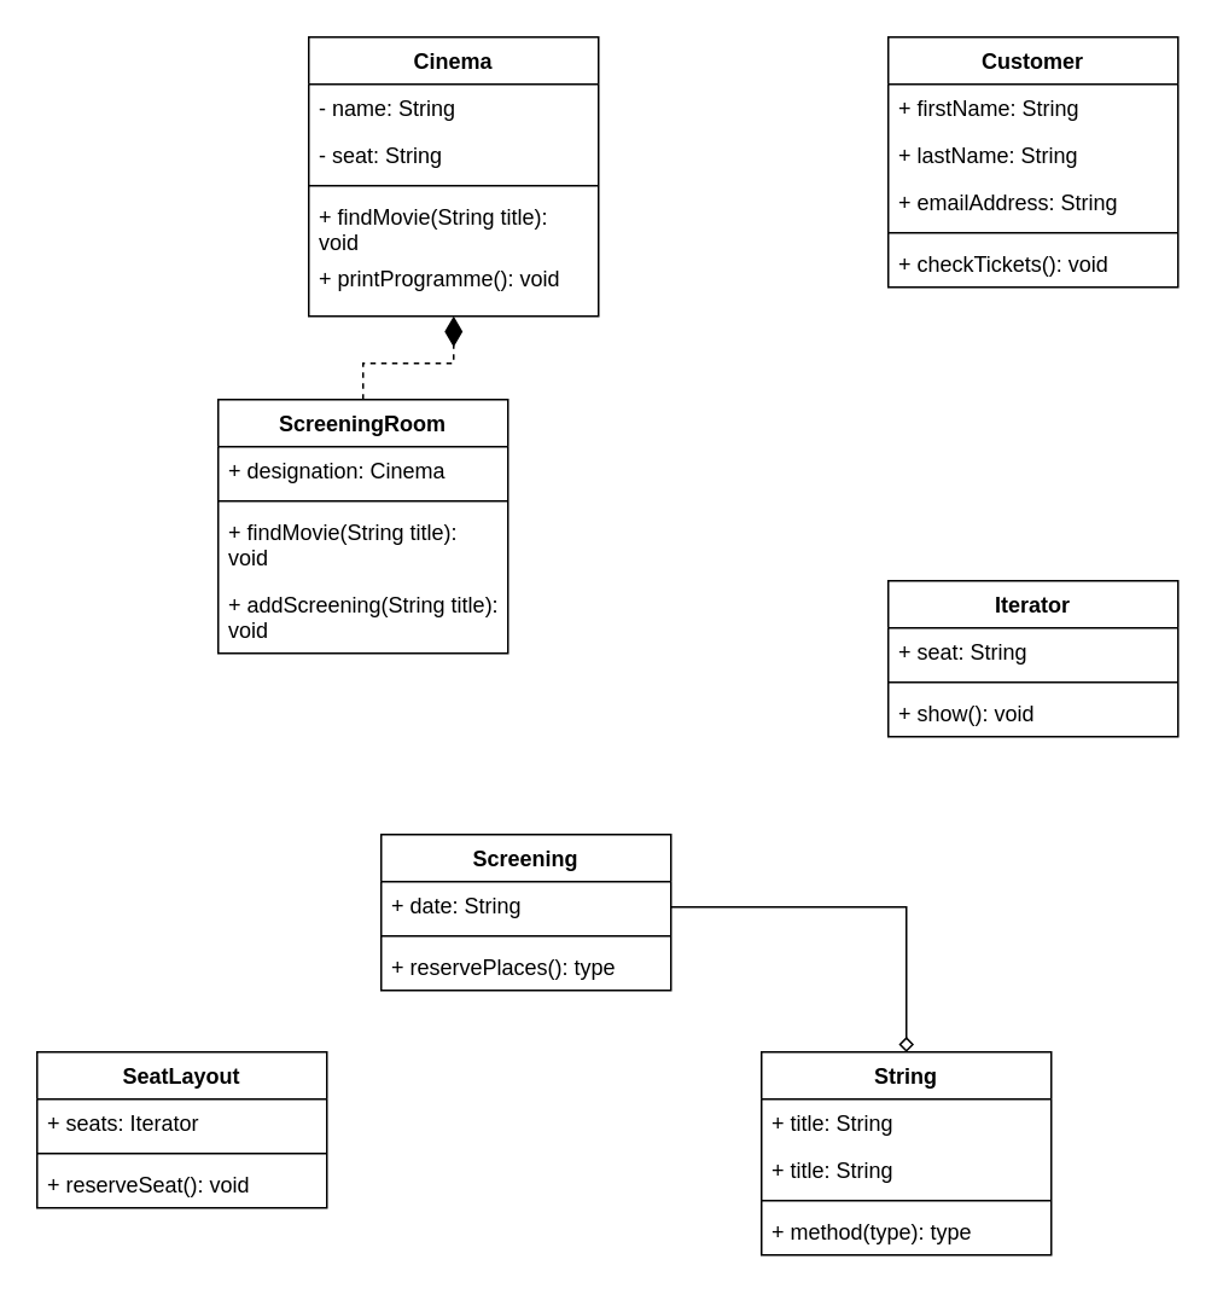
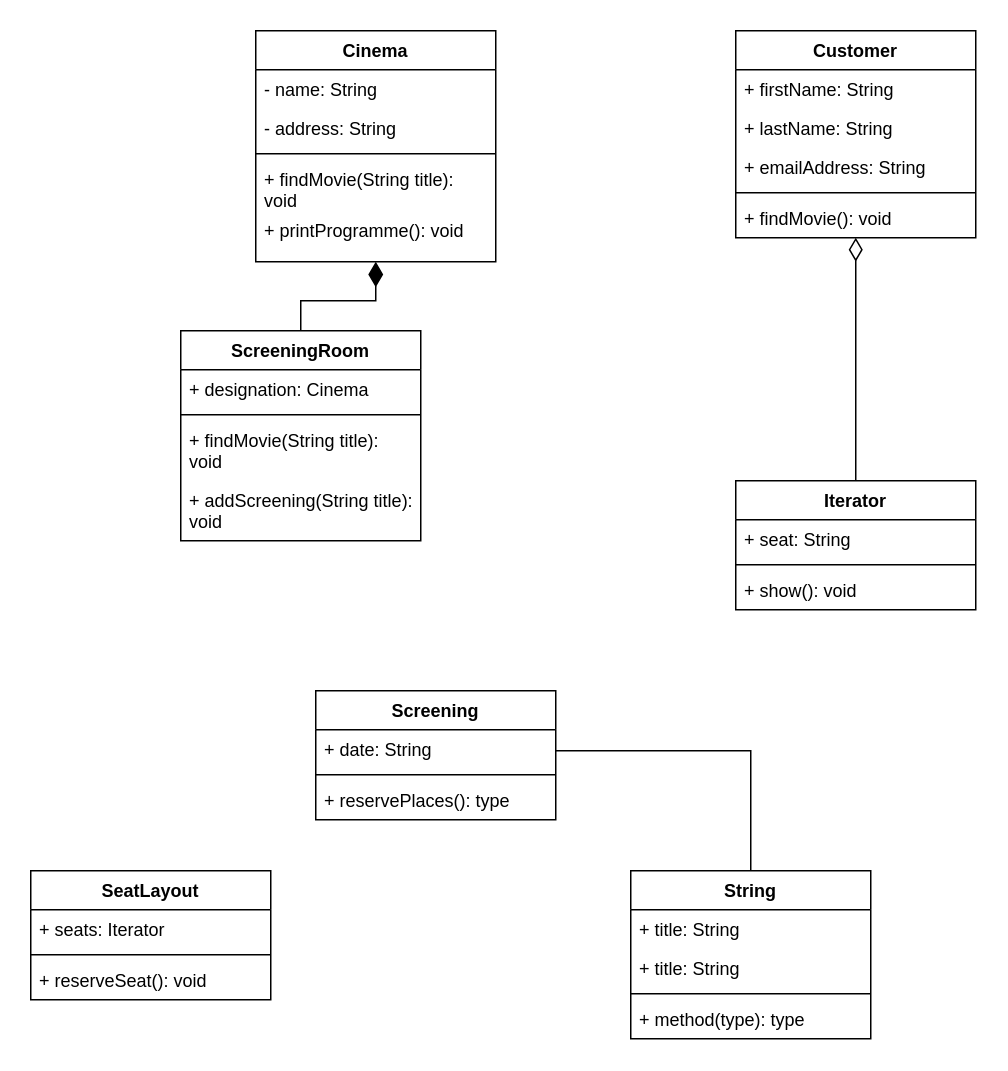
- <mxCell id="4" value="- seat: String" style="text;strokeColor=none;fillColor=none;align=left;verticalAlign=top;spacingLeft=4;spacingRight=4;overflow=hidden;rotatable=0;points=[[0,0.5],[1,0.5]];portConstraint=eastwest;whiteSpace=wrap;html=1;" vertex="1" parent="2"><mxGeometry y="52" width="160" height="26" as="geometry" /></mxCell>
+ <mxCell id="4" value="- address: String" style="text;strokeColor=none;fillColor=none;align=left;verticalAlign=top;spacingLeft=4;spacingRight=4;overflow=hidden;rotatable=0;points=[[0,0.5],[1,0.5]];portConstraint=eastwest;whiteSpace=wrap;html=1;" vertex="1" parent="2"><mxGeometry y="52" width="160" height="26" as="geometry" /></mxCell>
- <mxCell id="33" value="+ checkTickets(): void" style="text;strokeColor=none;fillColor=none;align=left;verticalAlign=top;spacingLeft=4;spacingRight=4;overflow=hidden;rotatable=0;points=[[0,0.5],[1,0.5]];portConstraint=eastwest;whiteSpace=wrap;html=1;" vertex="1" parent="28"><mxGeometry y="112" width="160" height="26" as="geometry" /></mxCell>
+ <mxCell id="33" value="+ findMovie(): void" style="text;strokeColor=none;fillColor=none;align=left;verticalAlign=top;spacingLeft=4;spacingRight=4;overflow=hidden;rotatable=0;points=[[0,0.5],[1,0.5]];portConstraint=eastwest;whiteSpace=wrap;html=1;" vertex="1" parent="28"><mxGeometry y="112" width="160" height="26" as="geometry" /></mxCell>
- <mxCell id="23" style="edgeStyle=orthogonalEdgeStyle;rounded=0;orthogonalLoop=1;jettySize=auto;html=1;endArrow=diamondThin;endFill=1;endSize=14;entryX=0.5;entryY=1;entryDx=0;entryDy=0;dashed=1;" edge="1" parent="1" source="18" target="2"><mxGeometry relative="1" as="geometry"><mxPoint x="250" y="170" as="targetPoint" /></mxGeometry></mxCell>
+ <mxCell id="23" style="edgeStyle=orthogonalEdgeStyle;rounded=0;orthogonalLoop=1;jettySize=auto;html=1;endArrow=diamondThin;endFill=1;endSize=14;entryX=0.5;entryY=1;entryDx=0;entryDy=0;" edge="1" parent="1" source="18" target="2"><mxGeometry relative="1" as="geometry"><mxPoint x="250" y="170" as="targetPoint" /></mxGeometry></mxCell>
+ <mxCell id="34" style="edgeStyle=orthogonalEdgeStyle;rounded=0;orthogonalLoop=1;jettySize=auto;html=1;endArrow=diamondThin;endFill=0;endSize=13;" edge="1" parent="1" source="35" target="28"><mxGeometry relative="1" as="geometry" /></mxCell>
- <mxCell id="8" style="edgeStyle=orthogonalEdgeStyle;rounded=0;orthogonalLoop=1;jettySize=auto;html=1;entryX=0.5;entryY=0;entryDx=0;entryDy=0;endArrow=diamond;endFill=0;" edge="1" parent="1" source="9" target="13"><mxGeometry relative="1" as="geometry"><Array as="points"><mxPoint x="500" y="500" /></Array></mxGeometry></mxCell>
+ <mxCell id="8" style="edgeStyle=orthogonalEdgeStyle;rounded=0;orthogonalLoop=1;jettySize=auto;html=1;entryX=0.5;entryY=0;entryDx=0;entryDy=0;endArrow=none;endFill=0;" edge="1" parent="1" source="9" target="13"><mxGeometry relative="1" as="geometry"><Array as="points"><mxPoint x="500" y="500" /></Array></mxGeometry></mxCell>
